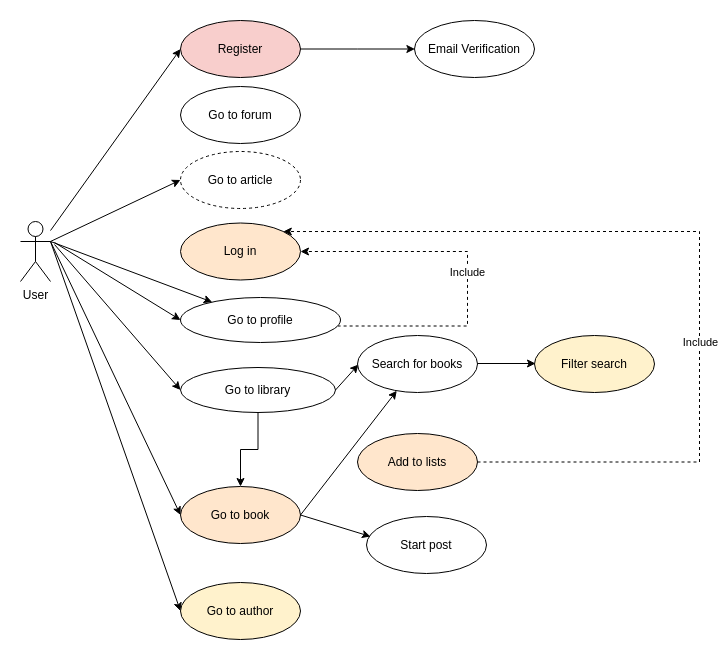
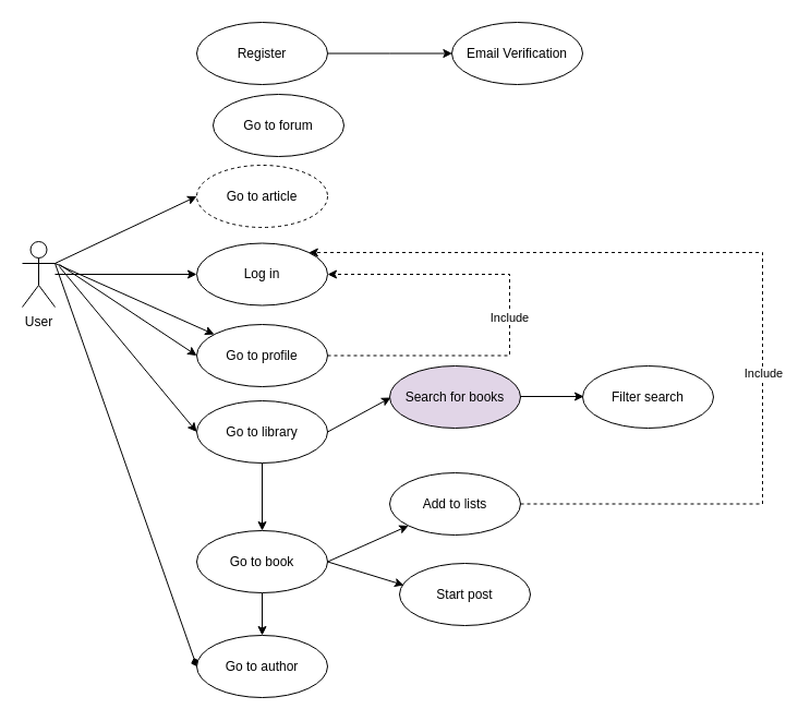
- <mxCell id="8" value="Register" style="ellipse;whiteSpace=wrap;html=1;fillColor=#f8cecc;" vertex="1" parent="1"><mxGeometry x="180" y="20" width="120" height="57" as="geometry" /></mxCell>
+ <mxCell id="8" value="Register" style="ellipse;whiteSpace=wrap;html=1;" vertex="1" parent="1"><mxGeometry x="180" y="20" width="120" height="57" as="geometry" /></mxCell>
- <mxCell id="11" value="&lt;div&gt;Go to forum&lt;/div&gt;" style="ellipse;whiteSpace=wrap;html=1;" vertex="1" parent="1"><mxGeometry x="180" y="86" width="120" height="57" as="geometry" /></mxCell>
+ <mxCell id="11" value="&lt;div&gt;Go to forum&lt;/div&gt;" style="ellipse;whiteSpace=wrap;html=1;" vertex="1" parent="1"><mxGeometry x="195" y="86" width="120" height="57" as="geometry" /></mxCell>
- <mxCell id="2" style="rounded=0;orthogonalLoop=1;jettySize=auto;html=1;entryX=0;entryY=0.5;entryDx=0;entryDy=0;" edge="1" parent="1" source="3" target="8"><mxGeometry relative="1" as="geometry" /></mxCell>
+ <mxCell id="2" style="rounded=0;orthogonalLoop=1;jettySize=auto;html=1;" edge="1" parent="1" source="3" target="10"><mxGeometry relative="1" as="geometry" /></mxCell>
- <mxCell id="10" value="Log in" style="ellipse;whiteSpace=wrap;html=1;fillColor=#ffe6cc;" vertex="1" parent="1"><mxGeometry x="180" y="222.5" width="120" height="57" as="geometry" /></mxCell>
+ <mxCell id="10" value="Log in" style="ellipse;whiteSpace=wrap;html=1;" vertex="1" parent="1"><mxGeometry x="180" y="222.5" width="120" height="57" as="geometry" /></mxCell>
- <mxCell id="6" value="Go to profile" style="ellipse;whiteSpace=wrap;html=1;" vertex="1" parent="1"><mxGeometry x="180" y="297" width="160" height="45" as="geometry" /></mxCell>
+ <mxCell id="6" value="Go to profile" style="ellipse;whiteSpace=wrap;html=1;" vertex="1" parent="1"><mxGeometry x="180" y="297" width="120" height="57" as="geometry" /></mxCell>
- <mxCell id="23" value="Search for books" style="ellipse;whiteSpace=wrap;html=1;" vertex="1" parent="1"><mxGeometry x="357" y="335" width="120" height="57" as="geometry" /></mxCell>
+ <mxCell id="23" value="Search for books" style="ellipse;whiteSpace=wrap;html=1;fillColor=#e1d5e7;" vertex="1" parent="1"><mxGeometry x="357" y="335" width="120" height="57" as="geometry" /></mxCell>
- <mxCell id="25" value="Filter search" style="ellipse;whiteSpace=wrap;html=1;fillColor=#fff2cc;" vertex="1" parent="1"><mxGeometry x="534" y="335" width="120" height="57" as="geometry" /></mxCell>
+ <mxCell id="25" value="Filter search" style="ellipse;whiteSpace=wrap;html=1;" vertex="1" parent="1"><mxGeometry x="534" y="335" width="120" height="57" as="geometry" /></mxCell>
- <mxCell id="21" style="rounded=0;orthogonalLoop=1;jettySize=auto;html=1;entryX=0;entryY=0.5;entryDx=0;entryDy=0;exitX=1;exitY=0.333;exitDx=0;exitDy=0;exitPerimeter=0;" edge="1" parent="1" source="3" target="20"><mxGeometry relative="1" as="geometry"><mxPoint x="64" y="254" as="sourcePoint" /><mxPoint x="190" y="406" as="targetPoint" /></mxGeometry></mxCell>
- <mxCell id="14" value="Go to library" style="ellipse;whiteSpace=wrap;html=1;" vertex="1" parent="1"><mxGeometry x="180" y="367" width="155" height="45" as="geometry" /></mxCell>
+ <mxCell id="14" value="Go to library" style="ellipse;whiteSpace=wrap;html=1;" vertex="1" parent="1"><mxGeometry x="180" y="367" width="120" height="57" as="geometry" /></mxCell>
- <mxCell id="29" style="rounded=0;orthogonalLoop=1;jettySize=auto;html=1;exitX=1;exitY=0.5;exitDx=0;exitDy=0;" edge="1" parent="1" source="20" target="23"><mxGeometry relative="1" as="geometry"><mxPoint x="293" y="426" as="sourcePoint" /><mxPoint x="384" y="451" as="targetPoint" /></mxGeometry></mxCell>
+ <mxCell id="29" style="rounded=0;orthogonalLoop=1;jettySize=auto;html=1;exitX=1;exitY=0.5;exitDx=0;exitDy=0;entryX=0;entryY=1;entryDx=0;entryDy=0;" edge="1" parent="1" source="20" target="28"><mxGeometry relative="1" as="geometry"><mxPoint x="293" y="426" as="sourcePoint" /><mxPoint x="384" y="451" as="targetPoint" /></mxGeometry></mxCell>
- <mxCell id="28" value="Add to lists" style="ellipse;whiteSpace=wrap;html=1;fillColor=#ffe6cc;" vertex="1" parent="1"><mxGeometry x="357" y="433" width="120" height="57" as="geometry" /></mxCell>
+ <mxCell id="28" value="Add to lists" style="ellipse;whiteSpace=wrap;html=1;" vertex="1" parent="1"><mxGeometry x="357" y="433" width="120" height="57" as="geometry" /></mxCell>
- <mxCell id="20" value="Go to book" style="ellipse;whiteSpace=wrap;html=1;fillColor=#ffe6cc;" vertex="1" parent="1"><mxGeometry x="180" y="486" width="120" height="57" as="geometry" /></mxCell>
+ <mxCell id="20" value="Go to book" style="ellipse;whiteSpace=wrap;html=1;" vertex="1" parent="1"><mxGeometry x="180" y="486" width="120" height="57" as="geometry" /></mxCell>
+ <mxCell id="19" style="edgeStyle=orthogonalEdgeStyle;rounded=0;orthogonalLoop=1;jettySize=auto;html=1;entryX=0.5;entryY=0;entryDx=0;entryDy=0;" edge="1" parent="1" source="20" target="31"><mxGeometry relative="1" as="geometry" /></mxCell>
- <mxCell id="30" style="rounded=0;orthogonalLoop=1;jettySize=auto;html=1;entryX=0;entryY=0.5;entryDx=0;entryDy=0;exitX=1;exitY=0.333;exitDx=0;exitDy=0;exitPerimeter=0;" edge="1" parent="1" source="3" target="31"><mxGeometry relative="1" as="geometry"><mxPoint x="31" y="307" as="sourcePoint" /><mxPoint x="161" y="581" as="targetPoint" /></mxGeometry></mxCell>
+ <mxCell id="30" style="rounded=0;orthogonalLoop=1;jettySize=auto;html=1;entryX=0;entryY=0.5;entryDx=0;entryDy=0;exitX=1;exitY=0.333;exitDx=0;exitDy=0;exitPerimeter=0;endArrow=diamond;" edge="1" parent="1" source="3" target="31"><mxGeometry relative="1" as="geometry"><mxPoint x="31" y="307" as="sourcePoint" /><mxPoint x="161" y="581" as="targetPoint" /></mxGeometry></mxCell>
- <mxCell id="31" value="Go to author" style="ellipse;whiteSpace=wrap;html=1;fillColor=#fff2cc;" vertex="1" parent="1"><mxGeometry x="180" y="582" width="120" height="57" as="geometry" /></mxCell>
+ <mxCell id="31" value="Go to author" style="ellipse;whiteSpace=wrap;html=1;" vertex="1" parent="1"><mxGeometry x="180" y="582" width="120" height="57" as="geometry" /></mxCell>
